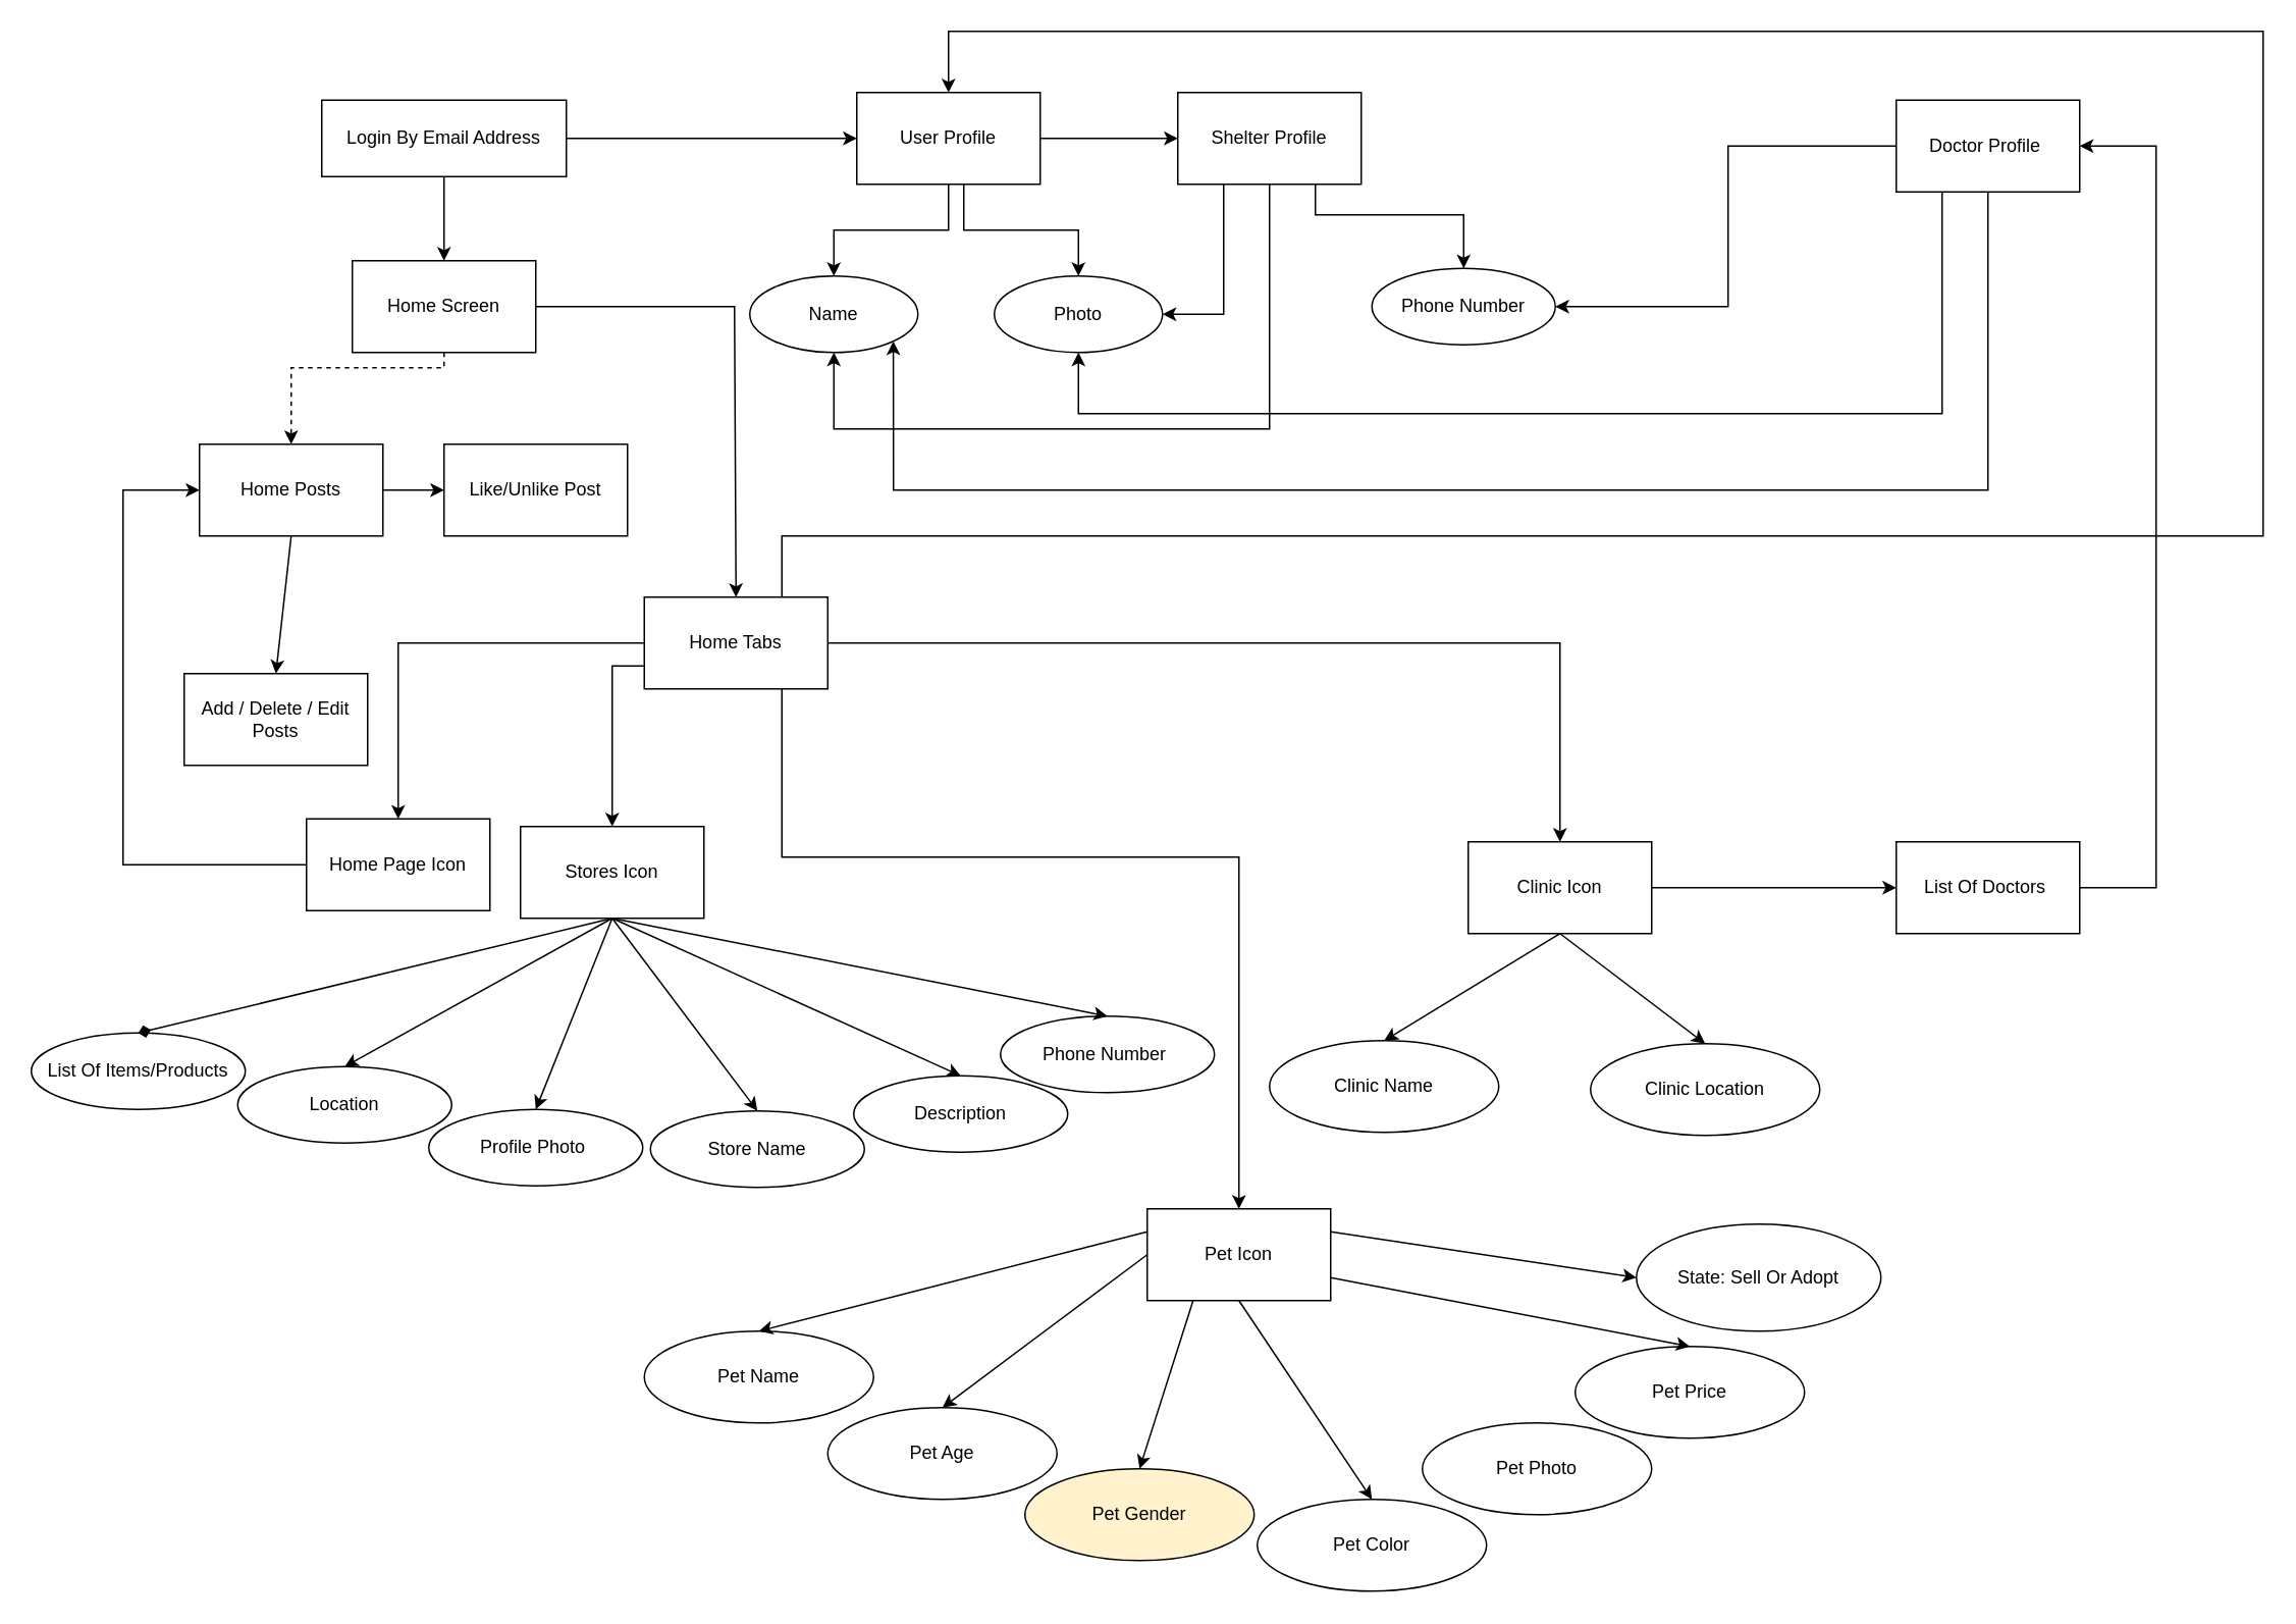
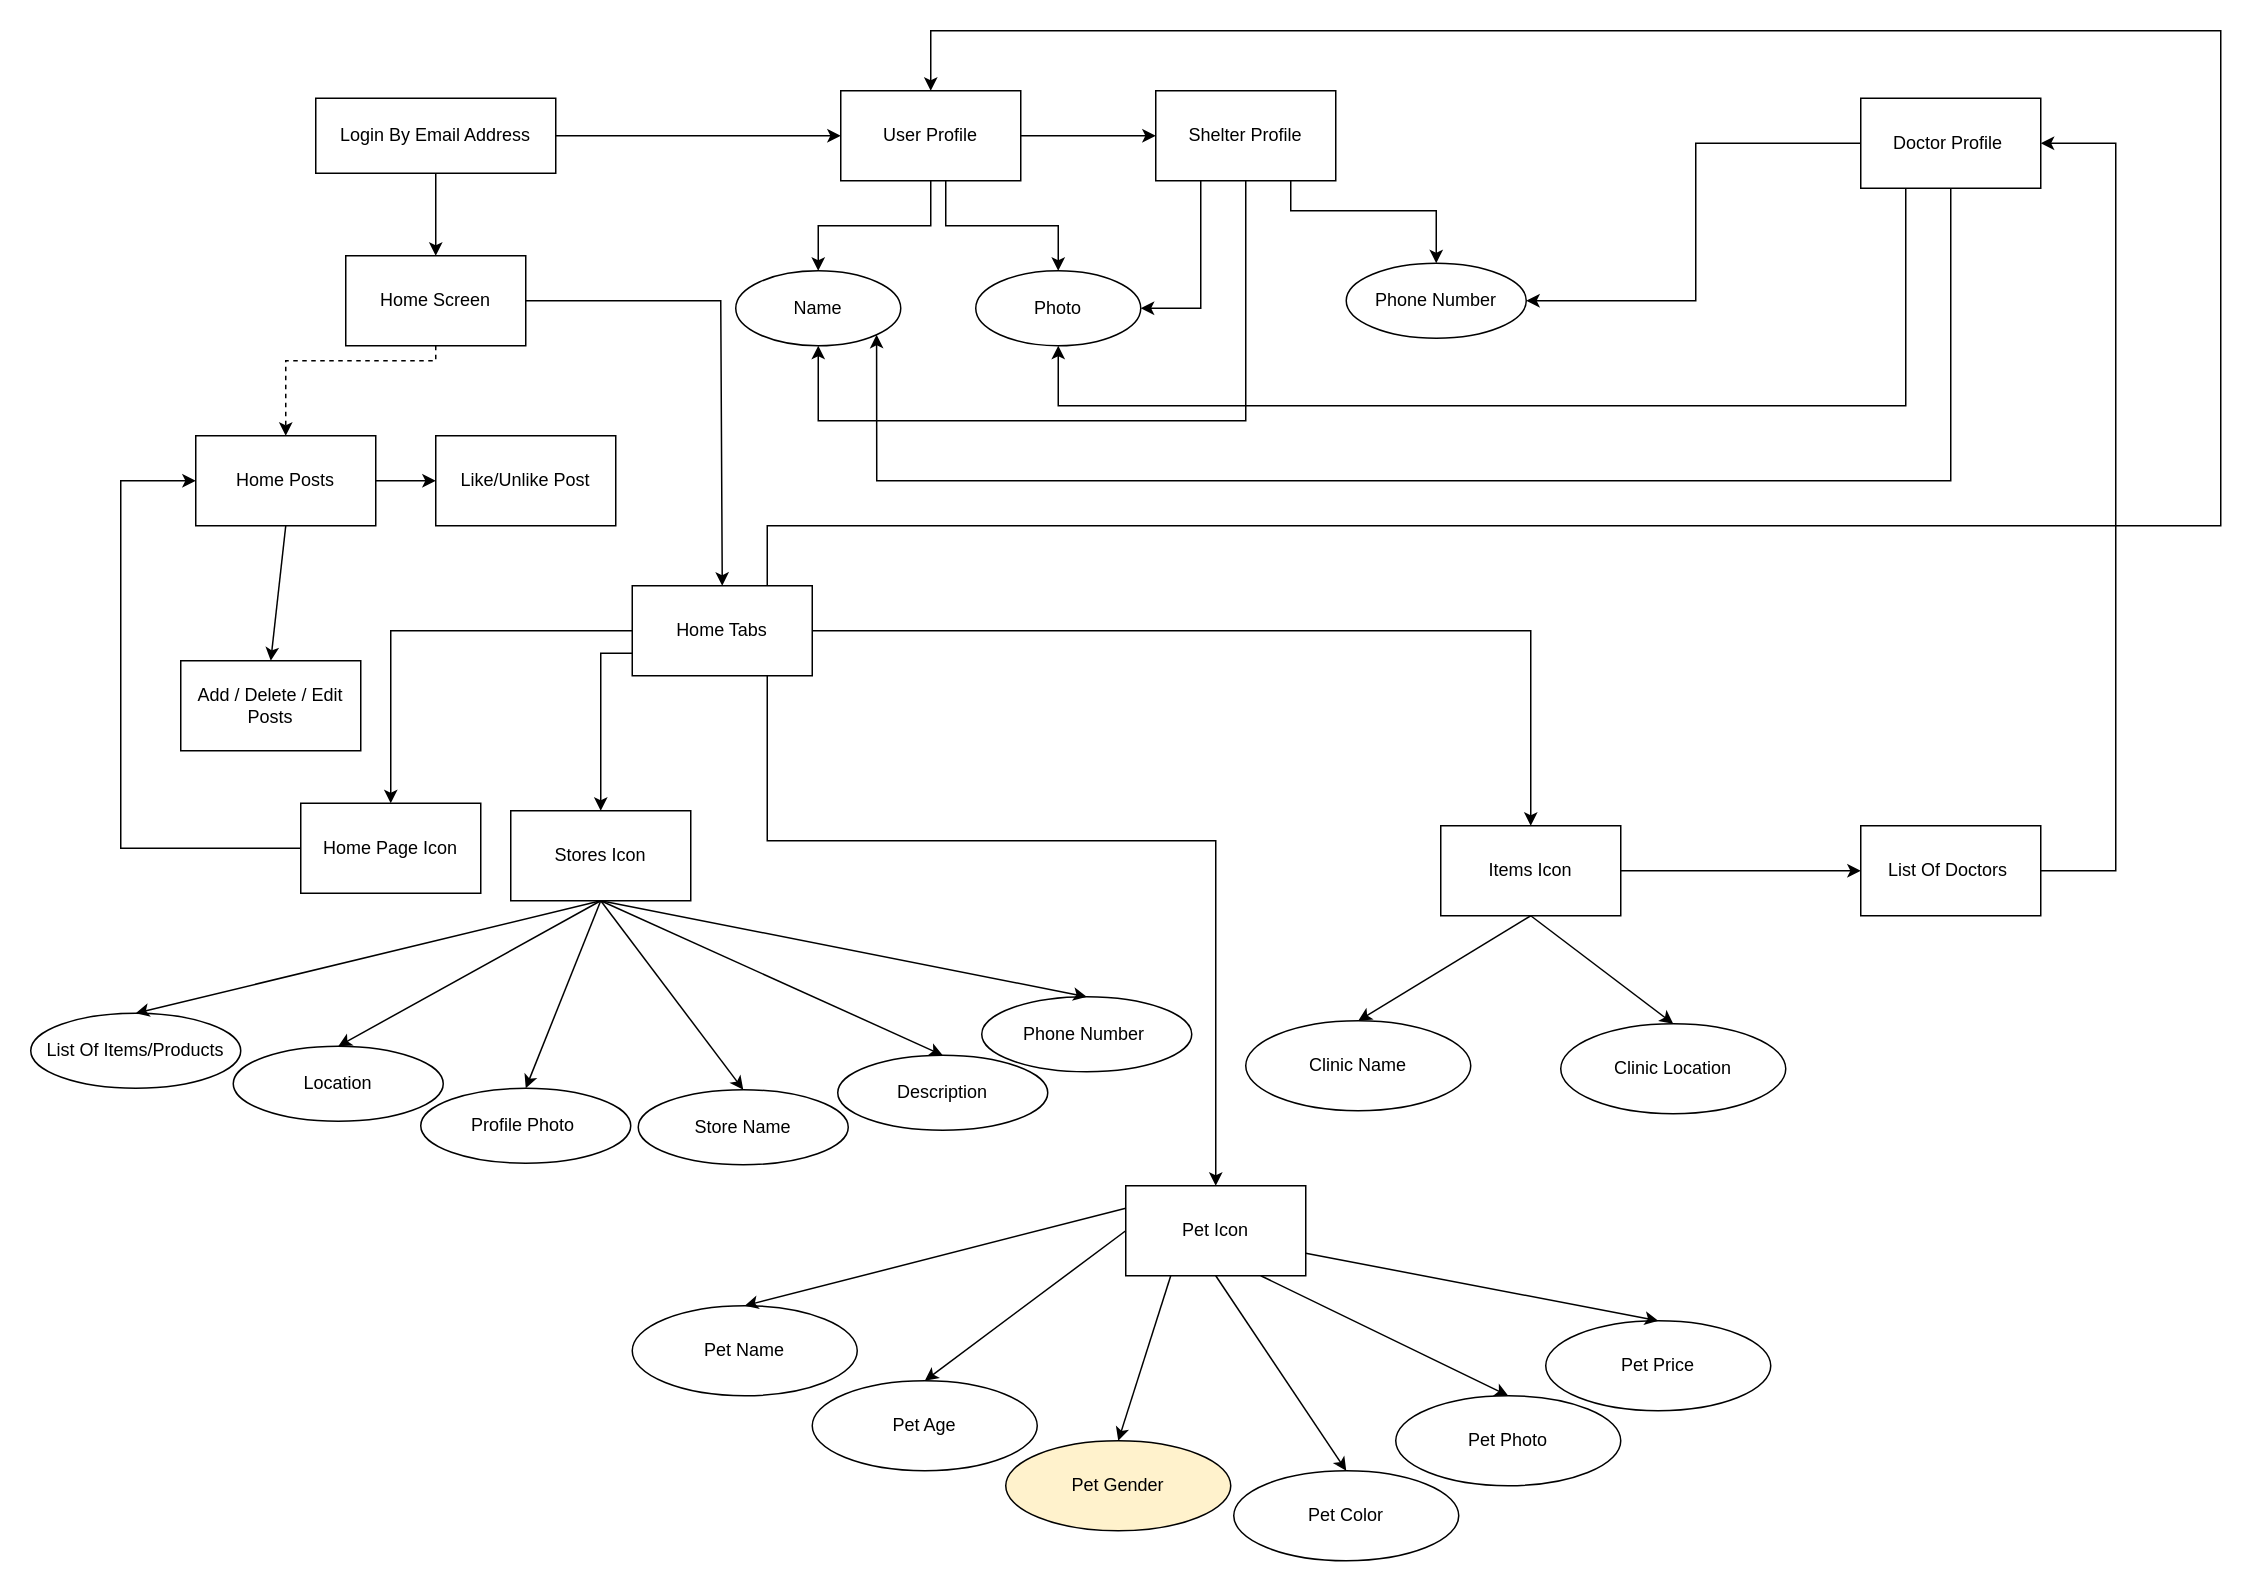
- <mxCell id="30" value="Clinic Icon" style="rounded=0;whiteSpace=wrap;html=1;" vertex="1" parent="1"><mxGeometry x="960" y="550" width="120" height="60" as="geometry" /></mxCell>
+ <mxCell id="30" value="Items Icon" style="rounded=0;whiteSpace=wrap;html=1;" vertex="1" parent="1"><mxGeometry x="960" y="550" width="120" height="60" as="geometry" /></mxCell>
- <mxCell id="37" value="" style="endArrow=diamond;html=1;rounded=0;exitX=0.5;exitY=1;exitDx=0;exitDy=0;entryX=0.5;entryY=0;entryDx=0;entryDy=0;" edge="1" parent="1" source="28" target="31"><mxGeometry width="50" height="50" relative="1" as="geometry"><mxPoint x="430" y="760" as="sourcePoint" /><mxPoint x="480" y="710" as="targetPoint" /></mxGeometry></mxCell>
+ <mxCell id="37" value="" style="endArrow=classic;html=1;rounded=0;exitX=0.5;exitY=1;exitDx=0;exitDy=0;entryX=0.5;entryY=0;entryDx=0;entryDy=0;" edge="1" parent="1" source="28" target="31"><mxGeometry width="50" height="50" relative="1" as="geometry"><mxPoint x="430" y="760" as="sourcePoint" /><mxPoint x="480" y="710" as="targetPoint" /></mxGeometry></mxCell>
- <mxCell id="71" value="" style="endArrow=classic;html=1;rounded=0;exitX=1;exitY=0.25;exitDx=0;exitDy=0;entryX=0;entryY=0.5;entryDx=0;entryDy=0;" edge="1" parent="1" source="56" target="70"><mxGeometry width="50" height="50" relative="1" as="geometry"><mxPoint x="900" y="760" as="sourcePoint" /><mxPoint x="950" y="710" as="targetPoint" /></mxGeometry></mxCell>
- <mxCell id="70" value="State: Sell Or Adopt" style="ellipse;whiteSpace=wrap;html=1;" vertex="1" parent="1"><mxGeometry x="1070" y="800" width="160" height="70" as="geometry" /></mxCell>
+ <mxCell id="68" value="" style="endArrow=classic;html=1;rounded=0;exitX=0.75;exitY=1;exitDx=0;exitDy=0;entryX=0.5;entryY=0;entryDx=0;entryDy=0;" edge="1" parent="1" source="56" target="61"><mxGeometry width="50" height="50" relative="1" as="geometry"><mxPoint x="900" y="760" as="sourcePoint" /><mxPoint x="950" y="710" as="targetPoint" /></mxGeometry></mxCell>
